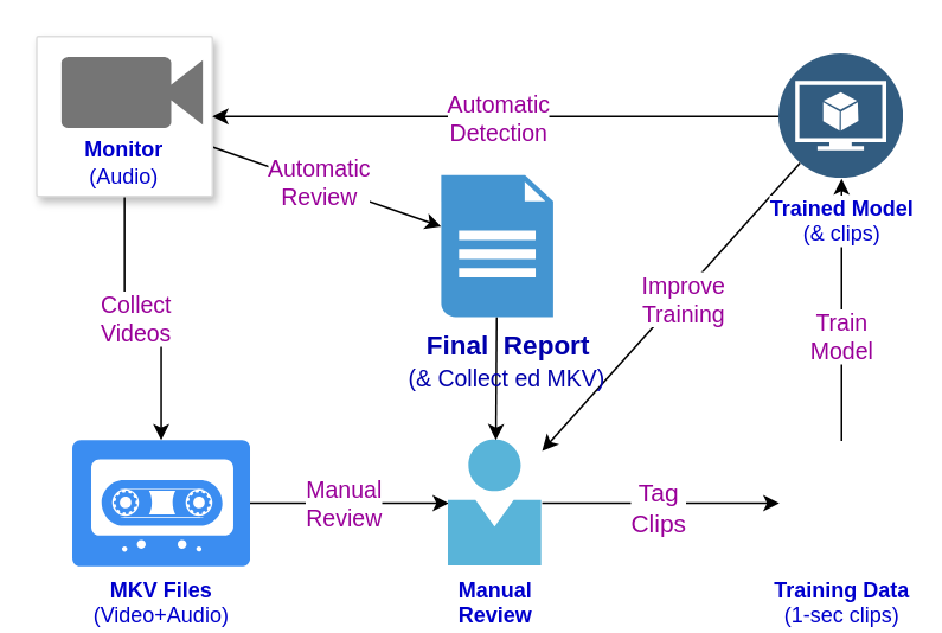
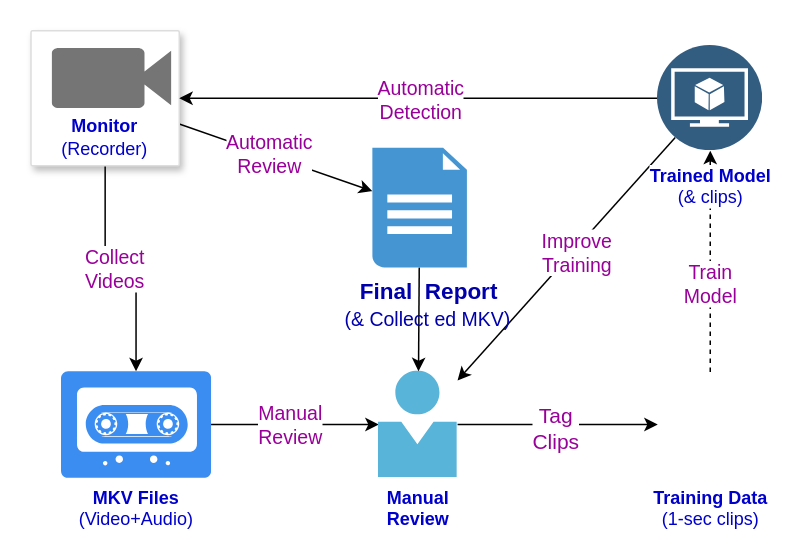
- <mxCell id="6" value="&lt;font color=&quot;#0000cc&quot;&gt;&lt;b style=&quot;&quot;&gt;Monitor&lt;br&gt;&lt;/b&gt;(Audio)&lt;/font&gt;" style="strokeColor=#dddddd;shadow=1;strokeWidth=1;rounded=1;absoluteArcSize=1;arcSize=2;labelPosition=center;verticalLabelPosition=middle;align=center;verticalAlign=bottom;spacingLeft=0;fontColor=#999999;fontSize=12;whiteSpace=wrap;spacingBottom=2;html=1;" parent="1" vertex="1"><mxGeometry x="20.17" y="20" width="98.83" height="90" as="geometry" /></mxCell>
+ <mxCell id="6" value="&lt;font color=&quot;#0000cc&quot;&gt;&lt;b style=&quot;&quot;&gt;Monitor&lt;br&gt;&lt;/b&gt;(Recorder)&lt;/font&gt;" style="strokeColor=#dddddd;shadow=1;strokeWidth=1;rounded=1;absoluteArcSize=1;arcSize=2;labelPosition=center;verticalLabelPosition=middle;align=center;verticalAlign=bottom;spacingLeft=0;fontColor=#999999;fontSize=12;whiteSpace=wrap;spacingBottom=2;html=1;" parent="1" vertex="1"><mxGeometry x="20.17" y="20" width="98.83" height="90" as="geometry" /></mxCell>
- <mxCell id="14" value="" style="edgeStyle=orthogonalEdgeStyle;rounded=0;orthogonalLoop=1;jettySize=auto;html=1;" parent="1" source="16" target="21" edge="1"><mxGeometry relative="1" as="geometry" /></mxCell>
+ <mxCell id="14" value="" style="edgeStyle=orthogonalEdgeStyle;rounded=0;orthogonalLoop=1;jettySize=auto;html=1;dashed=1;" parent="1" source="16" target="21" edge="1"><mxGeometry relative="1" as="geometry" /></mxCell>
